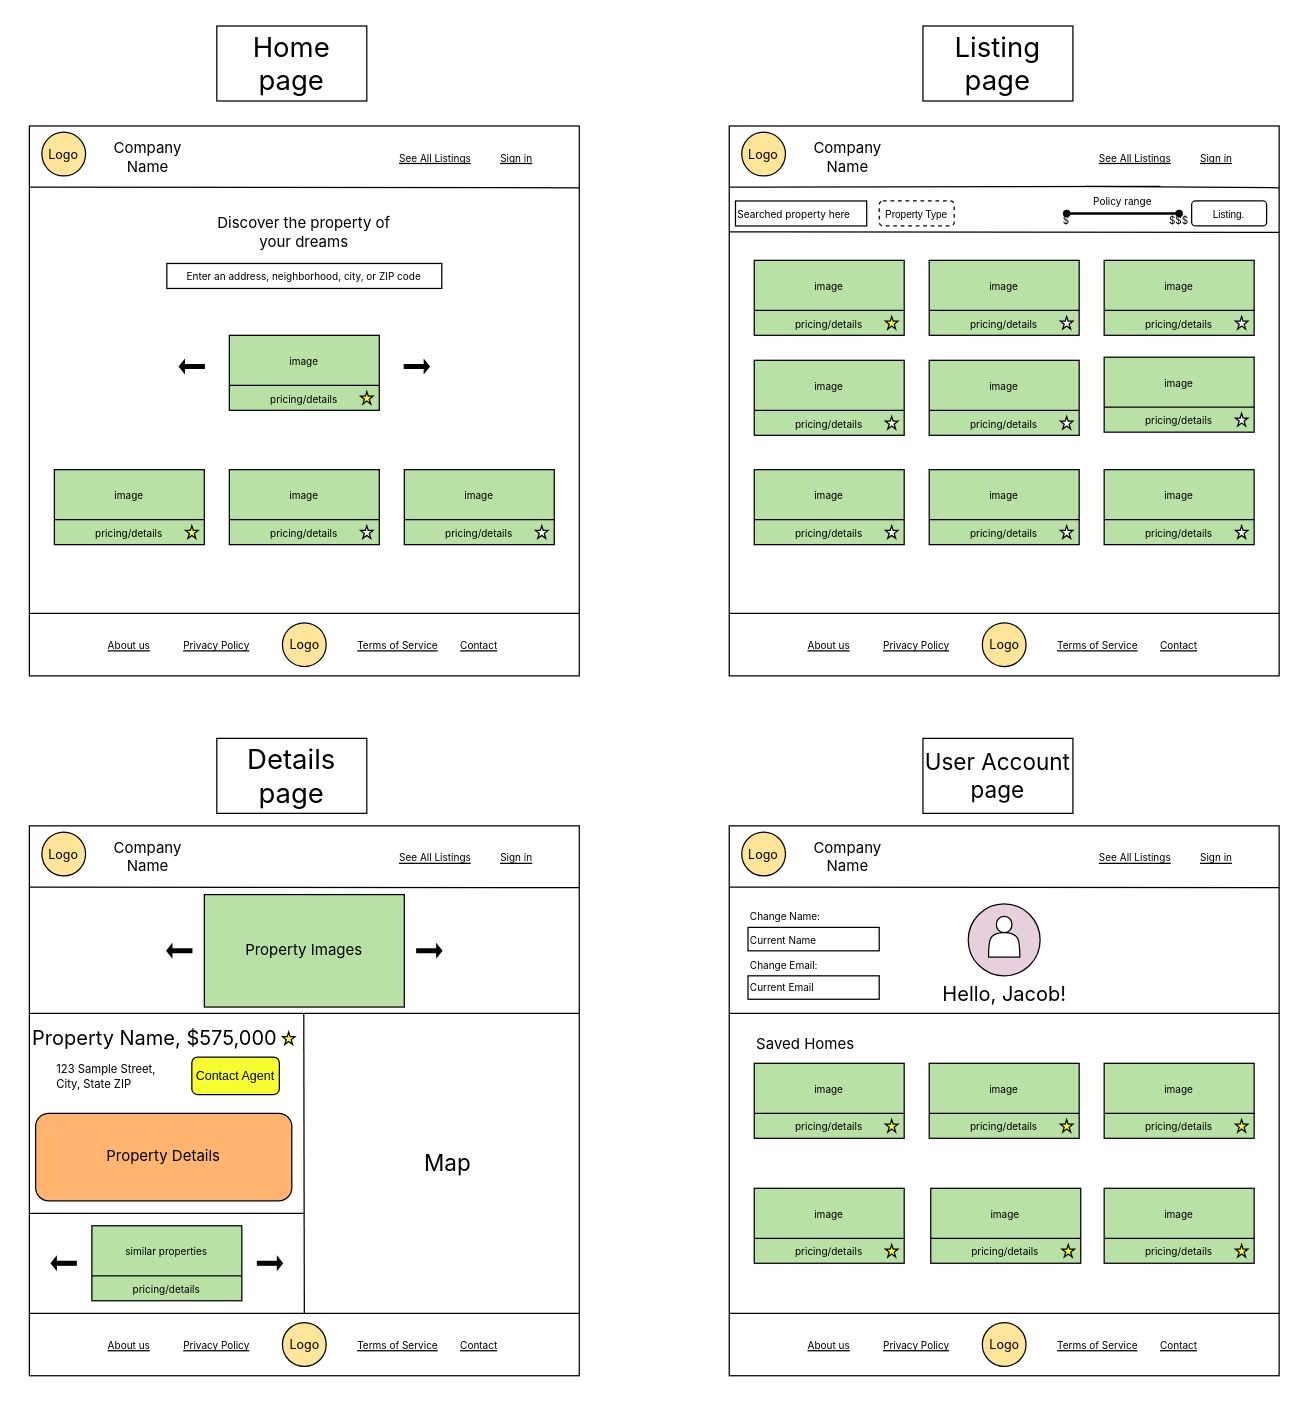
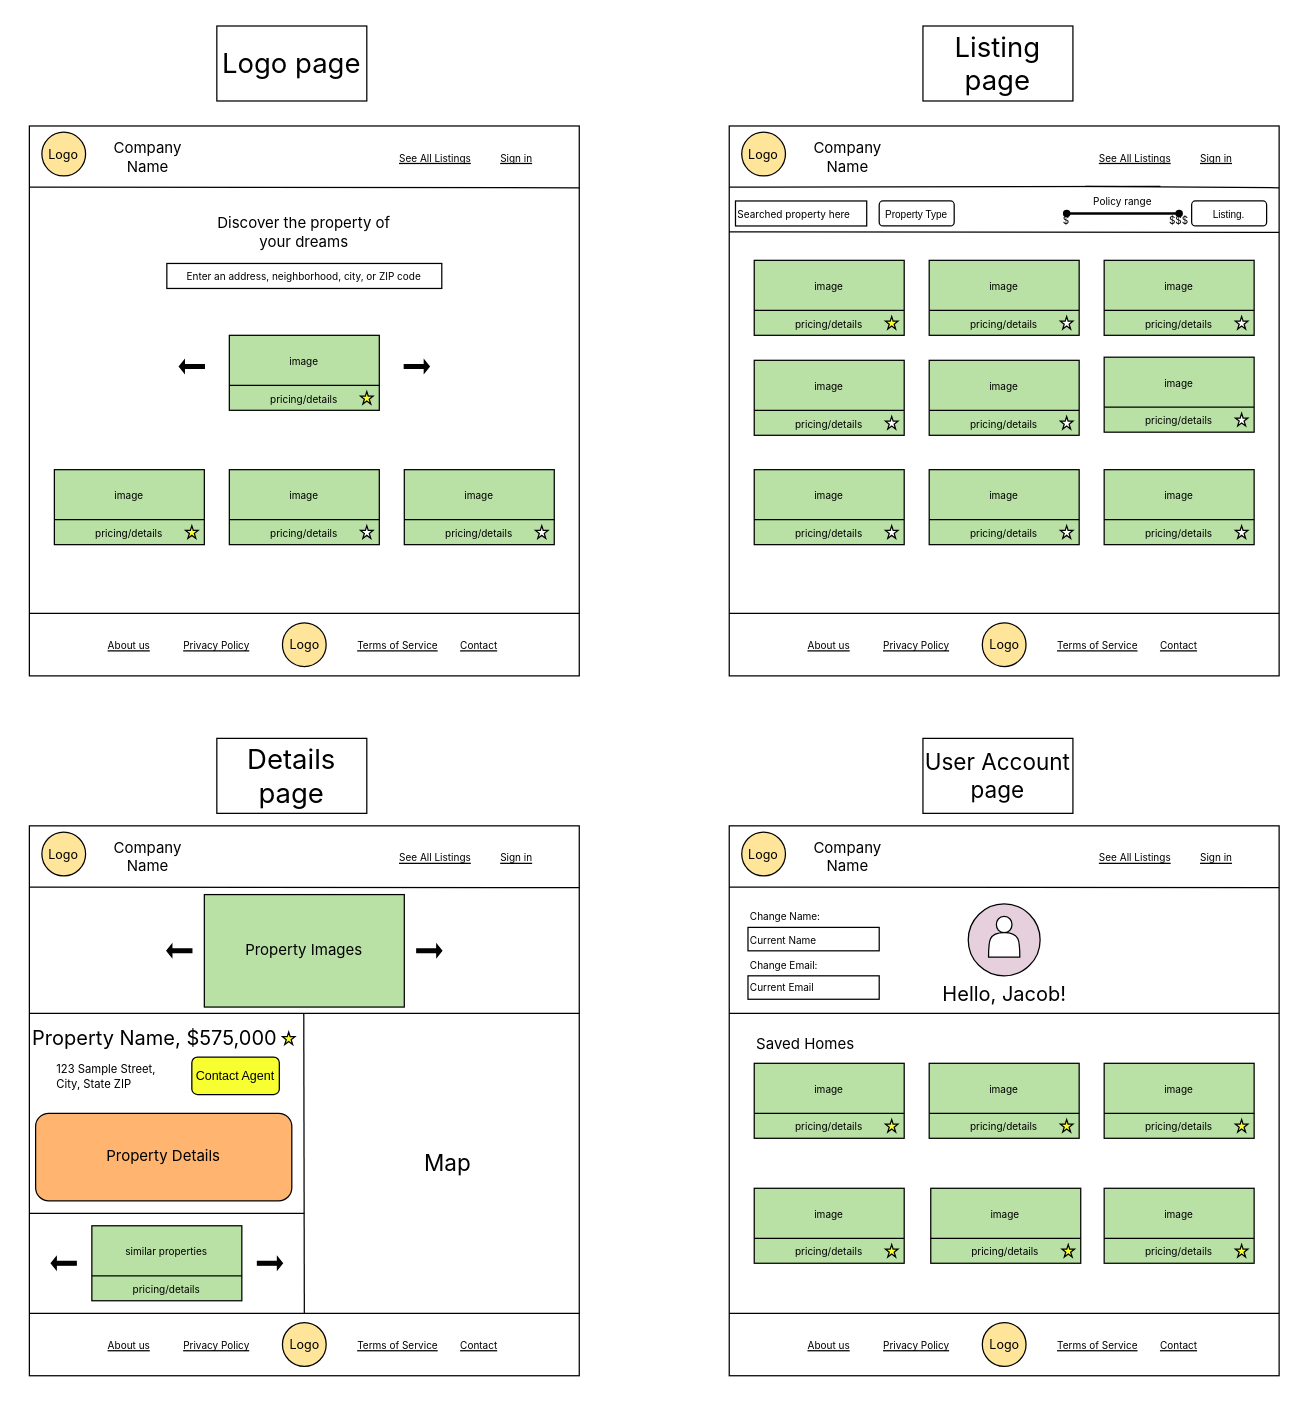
- <mxCell id="75" value="&lt;font face=&quot;Inter&quot; style=&quot;font-size: 22px;&quot;&gt;Home page&lt;/font&gt;" style="rounded=0;whiteSpace=wrap;html=1;" vertex="1" parent="1"><mxGeometry x="173" y="20" width="120" height="60" as="geometry" /></mxCell>
+ <mxCell id="75" value="&lt;font face=&quot;Inter&quot; style=&quot;font-size: 22px;&quot;&gt;Logo page&lt;/font&gt;" style="rounded=0;whiteSpace=wrap;html=1;" vertex="1" parent="1"><mxGeometry x="173" y="20" width="120" height="60" as="geometry" /></mxCell>
- <mxCell id="30" value="&lt;span style=&quot;font-size: 8px;&quot;&gt;Property Type&lt;/span&gt;" style="rounded=1;whiteSpace=wrap;html=1;dashed=1;" vertex="1" parent="1"><mxGeometry y="160" width="60" height="20" as="geometry" x="703" /></mxCell>
+ <mxCell id="30" value="&lt;span style=&quot;font-size: 8px;&quot;&gt;Property Type&lt;/span&gt;" style="rounded=1;whiteSpace=wrap;html=1;" vertex="1" parent="1"><mxGeometry y="160" width="60" height="20" as="geometry" x="703" /></mxCell>
